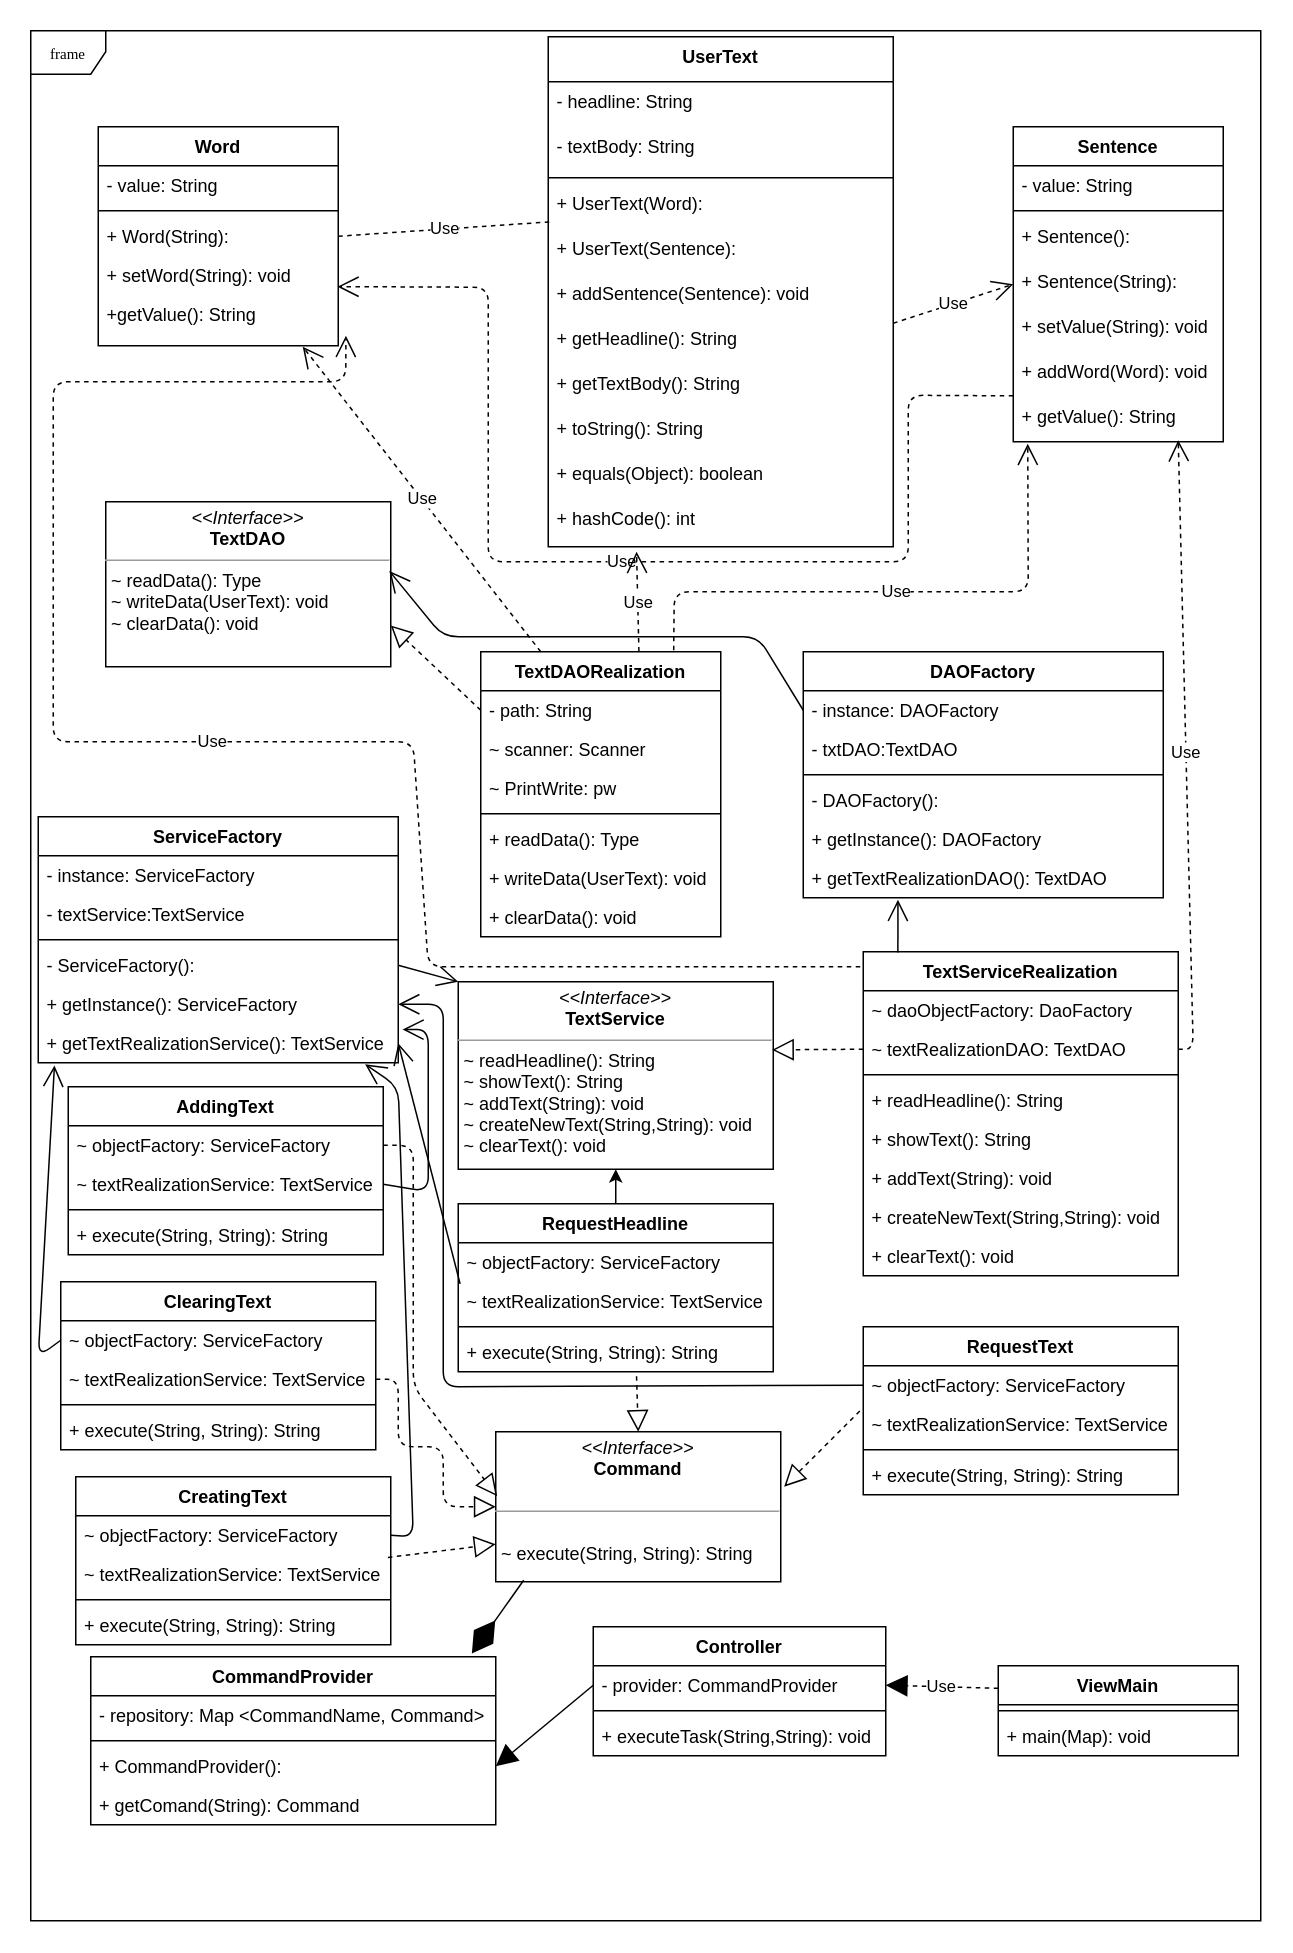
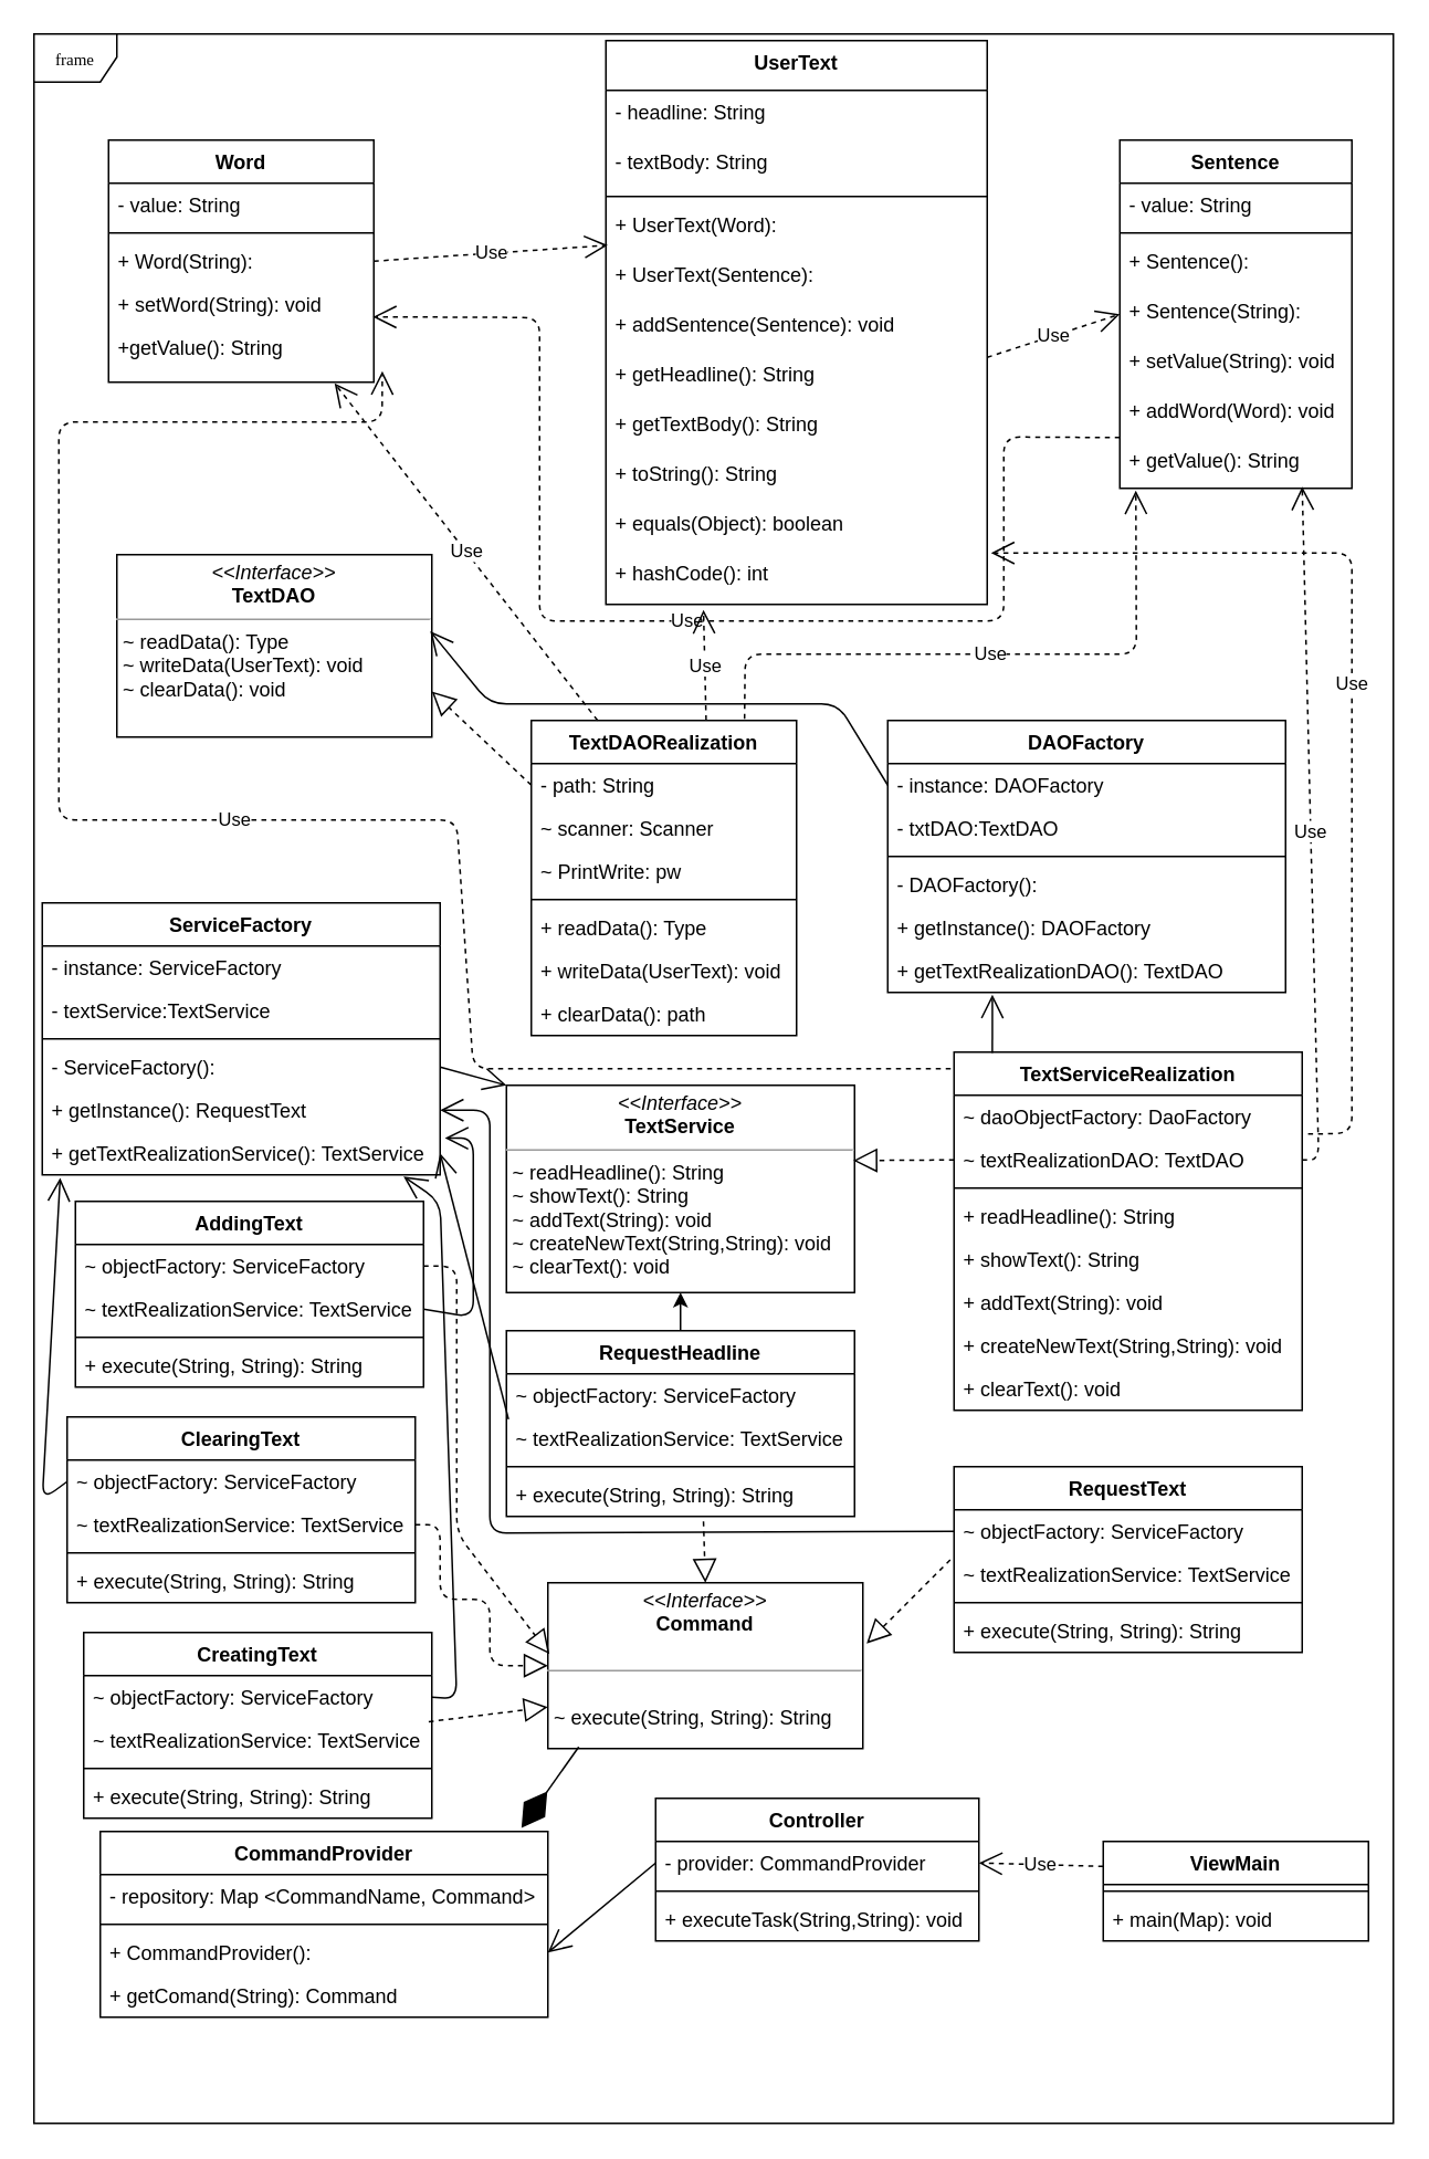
- <mxCell id="80" value="Use" style="endArrow=none;endSize=12;dashed=1;html=1;exitX=1;exitY=0.5;exitDx=0;exitDy=0;entryX=0.005;entryY=-0.153;entryDx=0;entryDy=0;entryPerimeter=0;" edge="1" parent="1" source="27" target="9"><mxGeometry width="160" relative="1" as="geometry"><mxPoint x="175" y="64" as="sourcePoint" /><mxPoint x="335" y="64" as="targetPoint" /></mxGeometry></mxCell>
+ <mxCell id="80" value="Use" style="endArrow=open;endSize=12;dashed=1;html=1;exitX=1;exitY=0.5;exitDx=0;exitDy=0;entryX=0.005;entryY=-0.153;entryDx=0;entryDy=0;entryPerimeter=0;" edge="1" parent="1" source="27" target="9"><mxGeometry width="160" relative="1" as="geometry"><mxPoint x="175" y="64" as="sourcePoint" /><mxPoint x="335" y="64" as="targetPoint" /></mxGeometry></mxCell>
+ <mxCell id="88" value="Use" style="endArrow=open;endSize=12;dashed=1;html=1;exitX=1.017;exitY=0.9;exitDx=0;exitDy=0;exitPerimeter=0;entryX=1.01;entryY=0.031;entryDx=0;entryDy=0;entryPerimeter=0;" edge="1" parent="1" source="55" target="15"><mxGeometry width="160" relative="1" as="geometry"><mxPoint x="435" y="464" as="sourcePoint" /><mxPoint x="595" y="464" as="targetPoint" /><Array as="points"><mxPoint x="815" y="683" /><mxPoint x="815" y="333" /></Array></mxGeometry></mxCell>
- <mxCell id="37" value="+ clearData(): void" style="text;strokeColor=none;fillColor=none;align=left;verticalAlign=top;spacingLeft=4;spacingRight=4;overflow=hidden;rotatable=0;points=[[0,0.5],[1,0.5]];portConstraint=eastwest;" vertex="1" parent="30"><mxGeometry y="164" width="160" height="26" as="geometry" /></mxCell>
+ <mxCell id="37" value="+ clearData(): path" style="text;strokeColor=none;fillColor=none;align=left;verticalAlign=top;spacingLeft=4;spacingRight=4;overflow=hidden;rotatable=0;points=[[0,0.5],[1,0.5]];portConstraint=eastwest;" vertex="1" parent="30"><mxGeometry y="164" width="160" height="26" as="geometry" /></mxCell>
- <mxCell id="44" value="+ getInstance(): ServiceFactory" style="text;strokeColor=none;fillColor=none;align=left;verticalAlign=top;spacingLeft=4;spacingRight=4;overflow=hidden;rotatable=0;points=[[0,0.5],[1,0.5]];portConstraint=eastwest;" vertex="1" parent="39"><mxGeometry y="112" width="240" height="26" as="geometry" /></mxCell>
+ <mxCell id="44" value="+ getInstance(): RequestText" style="text;strokeColor=none;fillColor=none;align=left;verticalAlign=top;spacingLeft=4;spacingRight=4;overflow=hidden;rotatable=0;points=[[0,0.5],[1,0.5]];portConstraint=eastwest;" vertex="1" parent="39"><mxGeometry y="112" width="240" height="26" as="geometry" /></mxCell>
- <mxCell id="123" value="Use" style="endArrow=block;endSize=12;dashed=1;html=1;exitX=0;exitY=0.25;exitDx=0;exitDy=0;entryX=1;entryY=0.5;entryDx=0;entryDy=0;" edge="1" parent="1" source="73" target="69"><mxGeometry width="160" relative="1" as="geometry"><mxPoint x="435" y="1034" as="sourcePoint" /><mxPoint x="595" y="1034" as="targetPoint" /></mxGeometry></mxCell>
+ <mxCell id="123" value="Use" style="endArrow=open;endSize=12;dashed=1;html=1;exitX=0;exitY=0.25;exitDx=0;exitDy=0;entryX=1;entryY=0.5;entryDx=0;entryDy=0;" edge="1" parent="1" source="73" target="69"><mxGeometry width="160" relative="1" as="geometry"><mxPoint x="435" y="1034" as="sourcePoint" /><mxPoint x="595" y="1034" as="targetPoint" /></mxGeometry></mxCell>
- <mxCell id="122" value="" style="endArrow=block;endFill=1;endSize=12;html=1;exitX=0;exitY=0.5;exitDx=0;exitDy=0;entryX=1;entryY=0.5;entryDx=0;entryDy=0;" edge="1" parent="1" source="69" target="66"><mxGeometry width="160" relative="1" as="geometry"><mxPoint x="435" y="1034" as="sourcePoint" /><mxPoint x="595" y="1034" as="targetPoint" /></mxGeometry></mxCell>
+ <mxCell id="122" value="" style="endArrow=open;endFill=1;endSize=12;html=1;exitX=0;exitY=0.5;exitDx=0;exitDy=0;entryX=1;entryY=0.5;entryDx=0;entryDy=0;" edge="1" parent="1" source="69" target="66"><mxGeometry width="160" relative="1" as="geometry"><mxPoint x="435" y="1034" as="sourcePoint" /><mxPoint x="595" y="1034" as="targetPoint" /></mxGeometry></mxCell>
